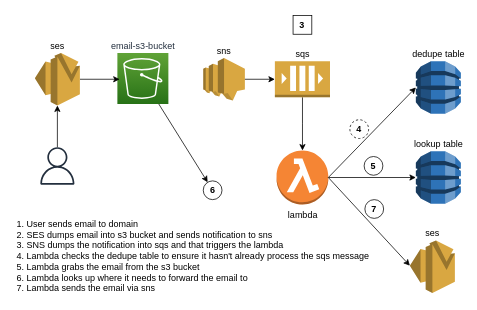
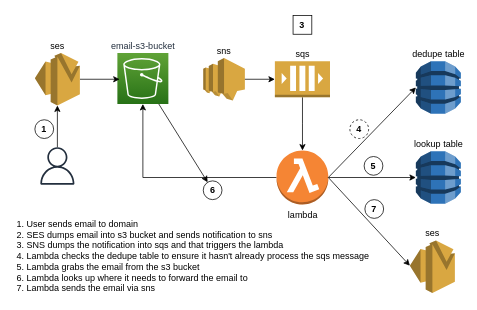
+ <mxCell id="16" value="&lt;b&gt;1&lt;/b&gt;" style="ellipse;whiteSpace=wrap;html=1;aspect=fixed;" vertex="1" parent="1"><mxGeometry x="46" y="159" width="25" height="25" as="geometry" /></mxCell>
+ <mxCell id="12" value="" style="edgeStyle=orthogonalEdgeStyle;rounded=0;orthogonalLoop=1;jettySize=auto;html=1;" edge="1" parent="1" source="13" target="2"><mxGeometry relative="1" as="geometry"><mxPoint x="288.25" y="236" as="targetPoint" /></mxGeometry></mxCell>
